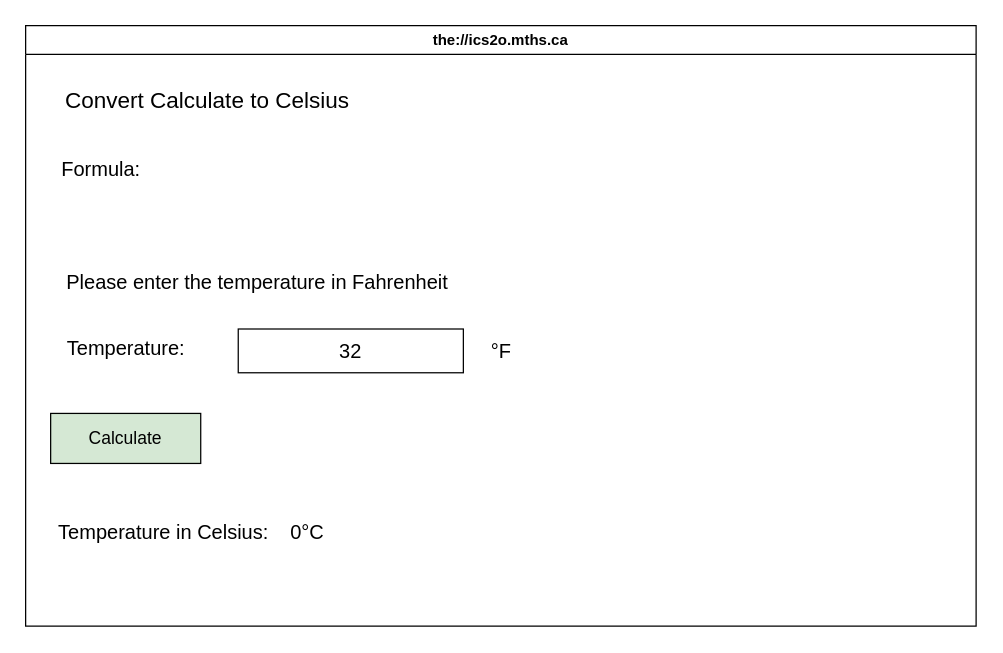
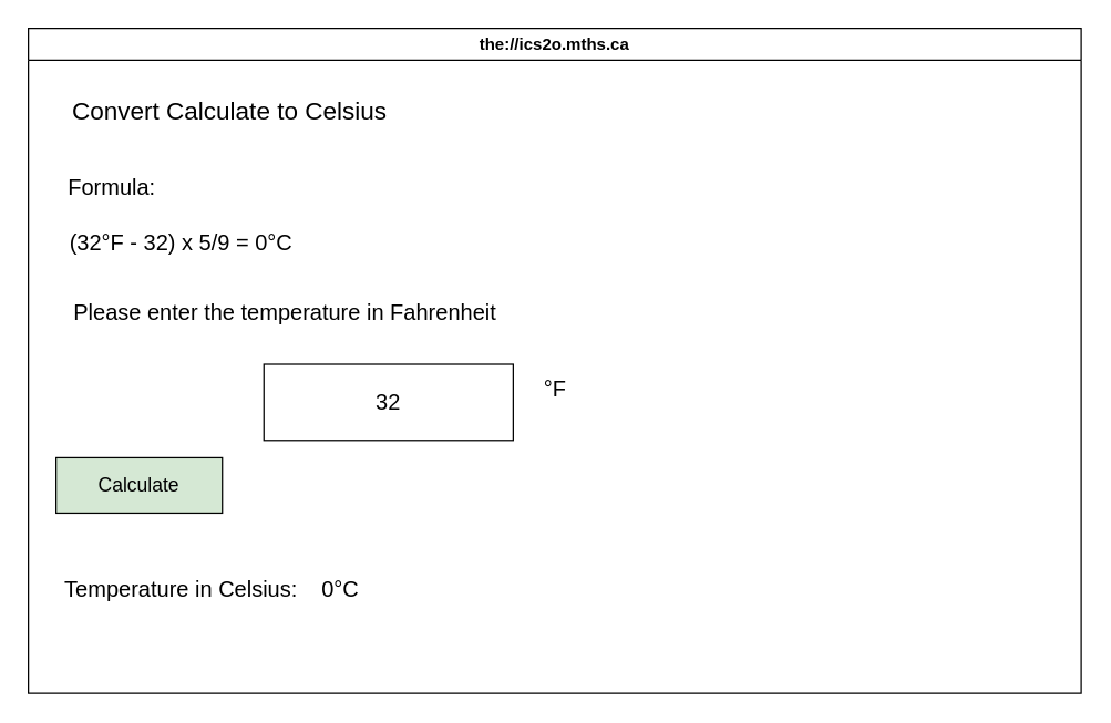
+ <mxCell id="9" value="(32°F - 32) x 5/9 = 0°C" style="text;html=1;align=center;verticalAlign=middle;resizable=0;points=[];autosize=1;strokeColor=none;fillColor=none;fontSize=16;" parent="2" vertex="1"><mxGeometry x="20" y="140" width="180" height="30" as="geometry" /></mxCell>
- <mxCell id="5" value="Temperature:" style="text;html=1;align=center;verticalAlign=middle;resizable=0;points=[];autosize=1;strokeColor=none;fillColor=none;fontSize=16;" parent="2" vertex="1"><mxGeometry x="20" y="242.5" width="120" height="30" as="geometry" /></mxCell>
- <mxCell id="6" value="32" style="rounded=0;whiteSpace=wrap;html=1;fontSize=16;" parent="2" vertex="1"><mxGeometry x="170" y="242.5" width="180" height="35" as="geometry" /></mxCell>
+ <mxCell id="6" value="32" style="rounded=0;whiteSpace=wrap;html=1;fontSize=16;" parent="2" vertex="1"><mxGeometry x="170" y="242.5" width="180" height="55" as="geometry" /></mxCell>
